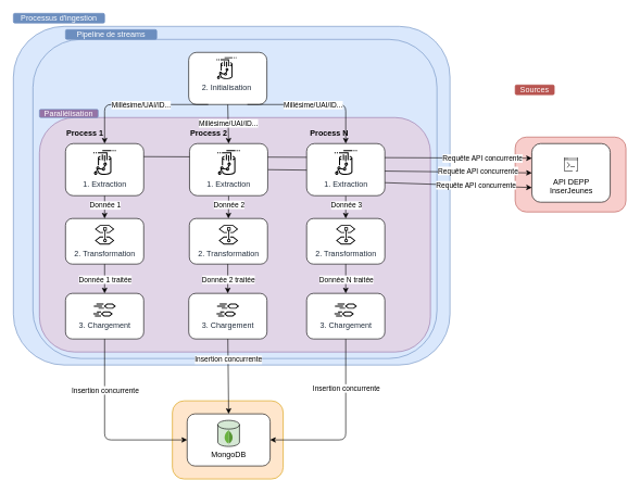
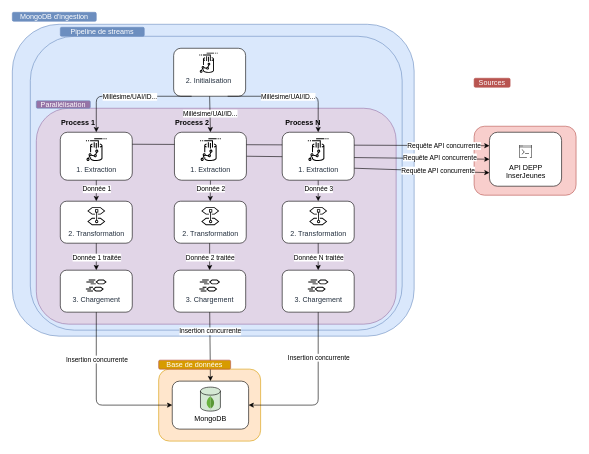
- <mxCell id="9" value="Processus d'ingestion" style="text;html=1;align=center;verticalAlign=middle;whiteSpace=wrap;rounded=1;fillColor=#6C8EBF;strokeColor=#6c8ebf;fontColor=#FFFFFF;" parent="1" vertex="1"><mxGeometry y="20" width="140" height="15" as="geometry" x="20" /></mxCell>
+ <mxCell id="9" value="MongoDB d'ingestion" style="text;html=1;align=center;verticalAlign=middle;whiteSpace=wrap;rounded=1;fillColor=#6C8EBF;strokeColor=#6c8ebf;fontColor=#FFFFFF;" parent="1" vertex="1"><mxGeometry y="20" width="140" height="15" as="geometry" x="20" /></mxCell>
+ <mxCell id="62" value="Base de données" style="text;html=1;align=center;verticalAlign=middle;whiteSpace=wrap;rounded=1;fillColor=#D79B00;strokeColor=#b85450;fontColor=#FFFFFF;" parent="1" vertex="1"><mxGeometry x="264" y="600" width="120" height="15" as="geometry" /></mxCell>
